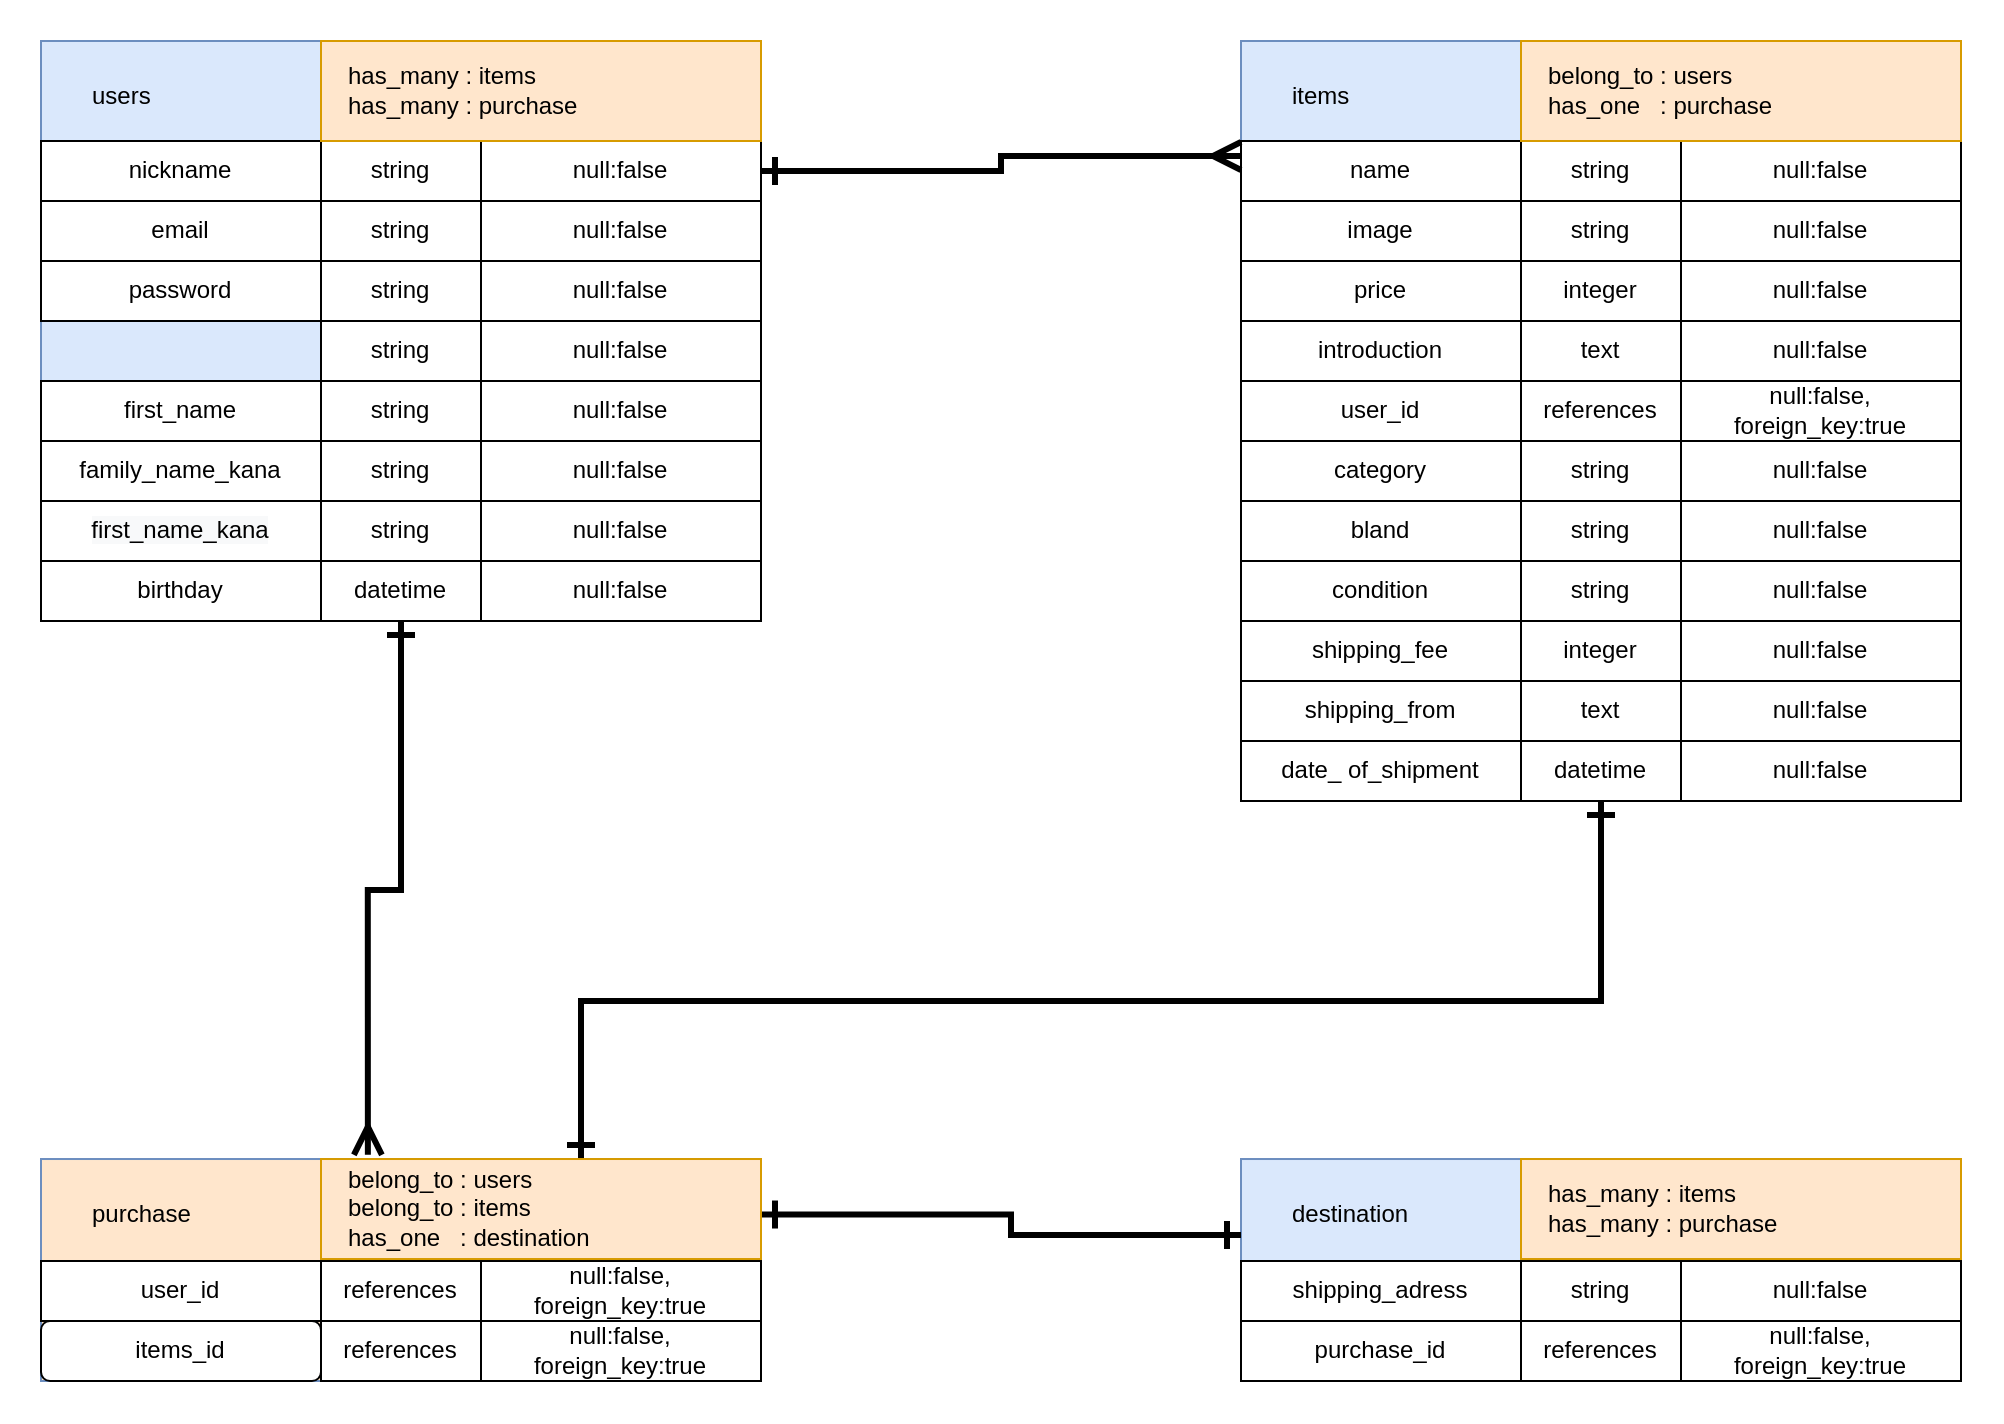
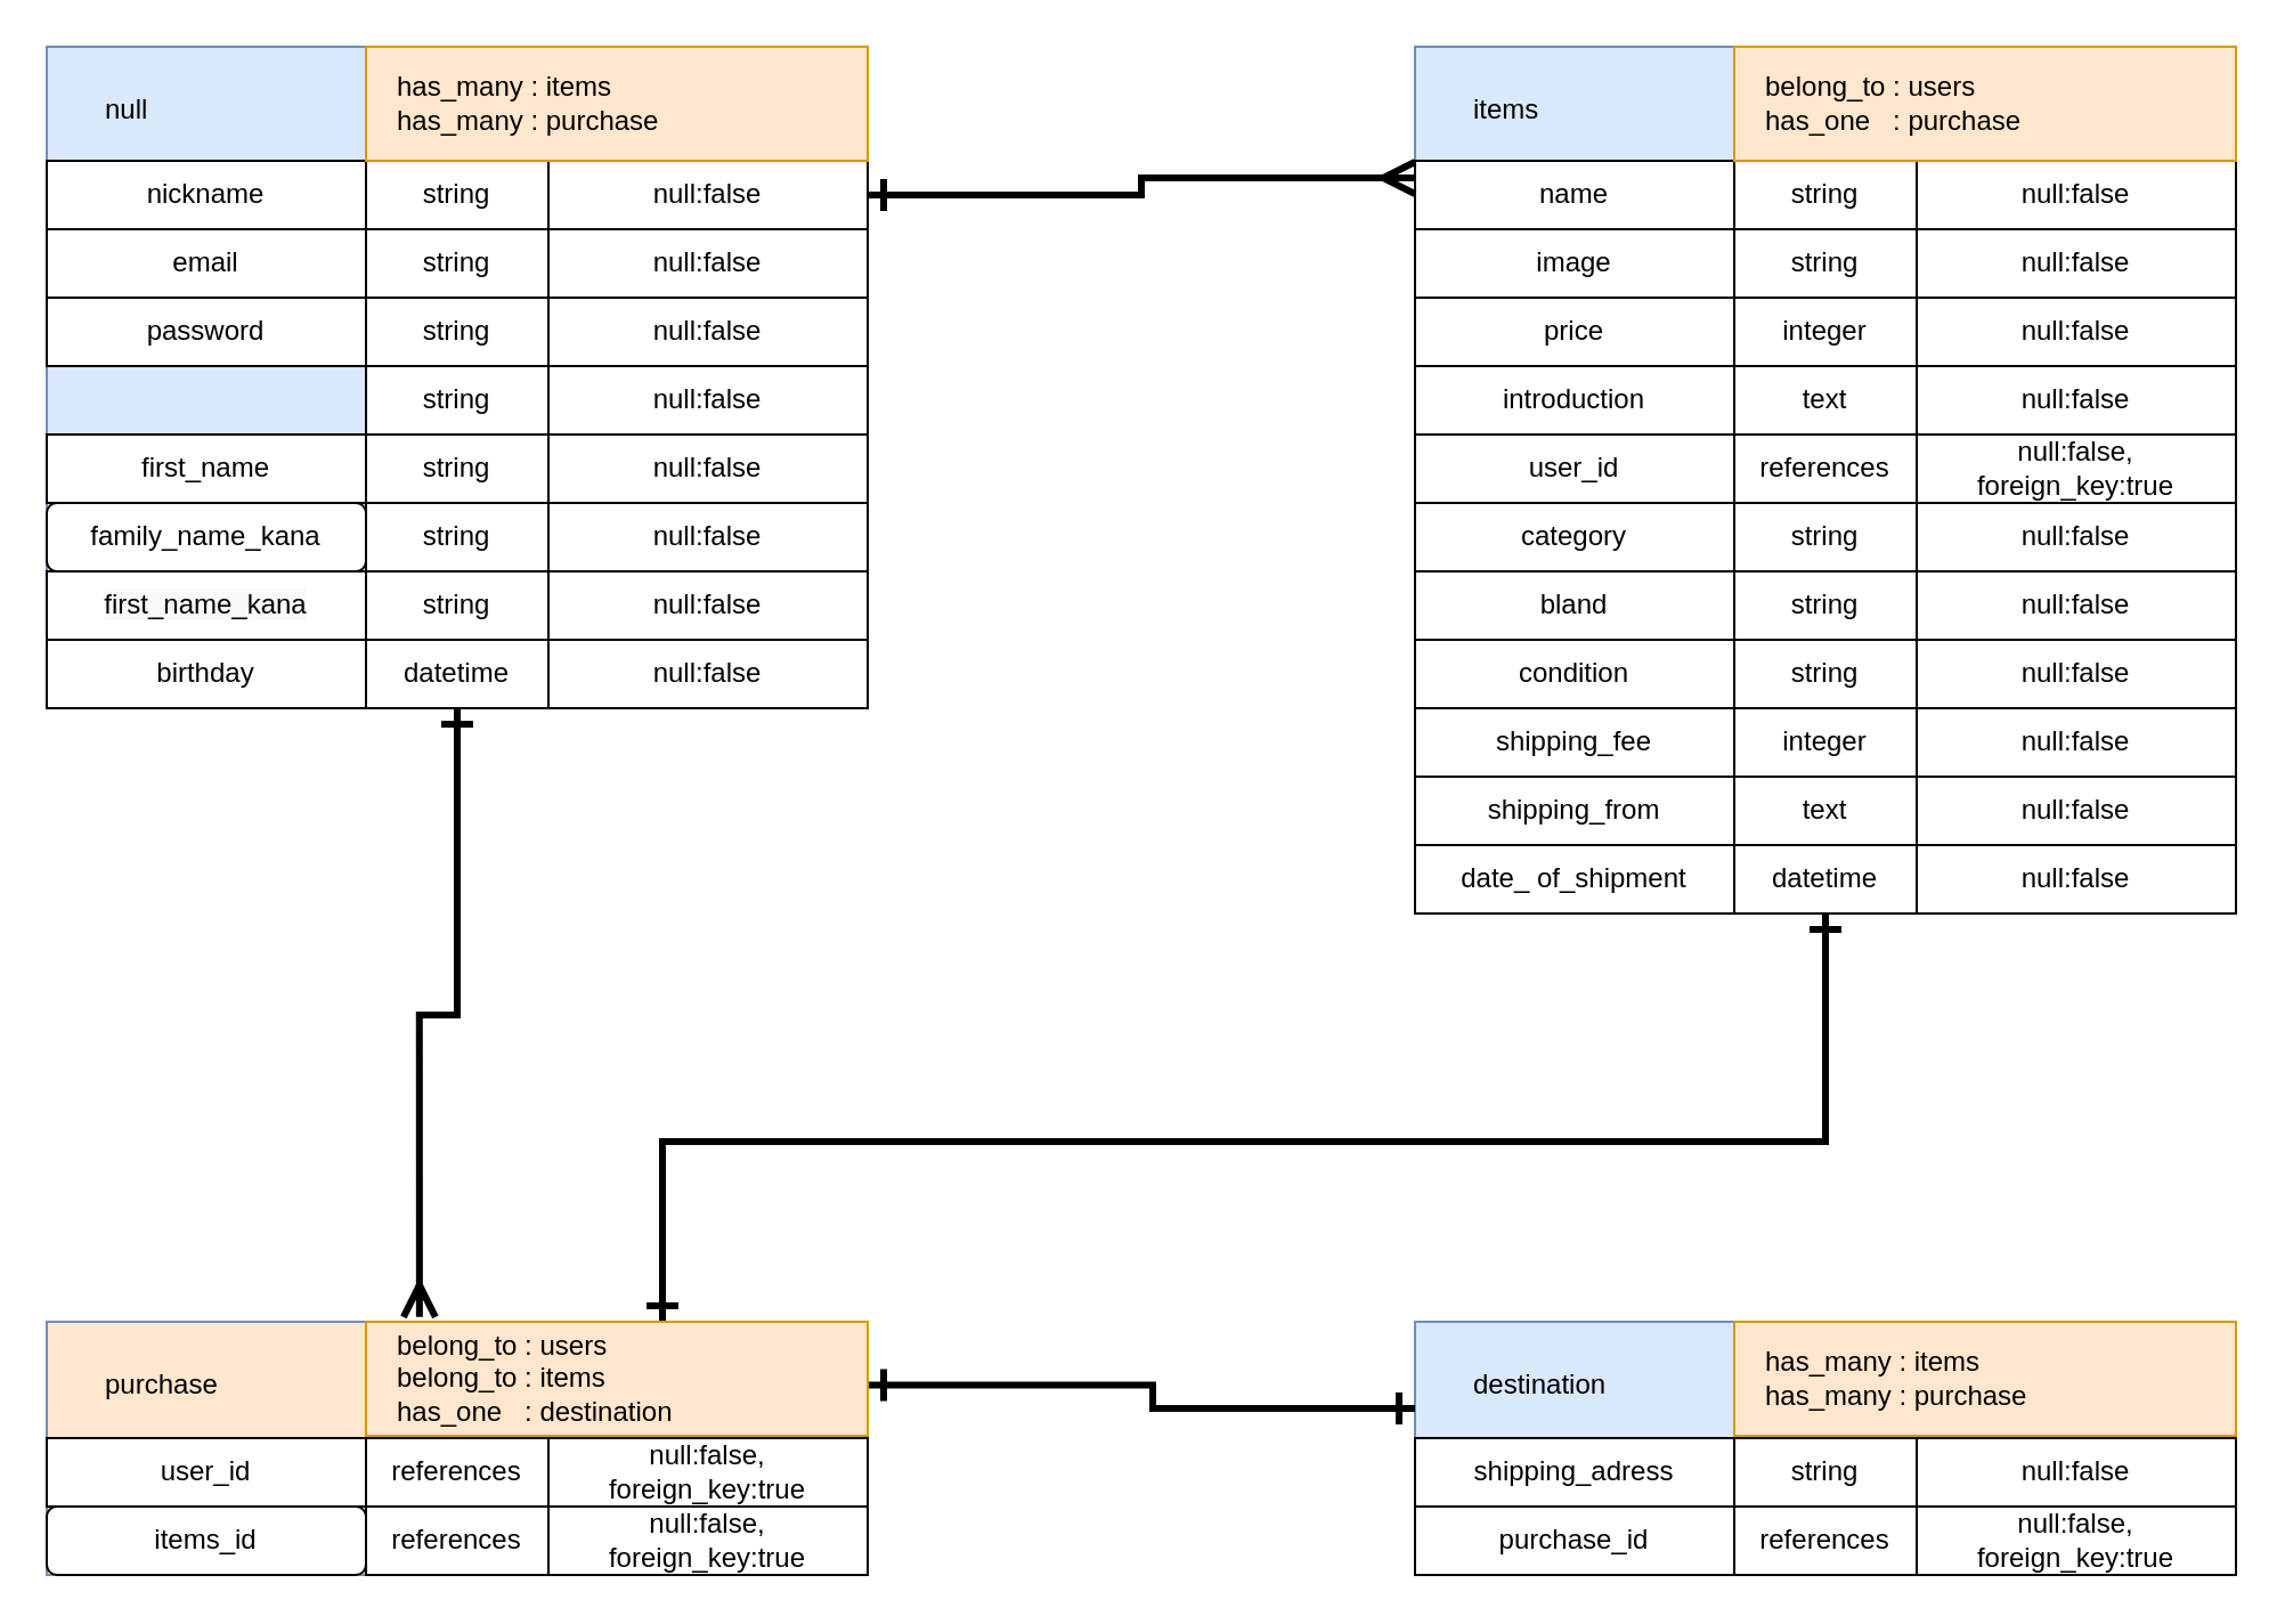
- <mxCell id="7" value="&lt;br&gt;　　users" style="rounded=0;whiteSpace=wrap;html=1;fillColor=#dae8fc;strokeColor=#6c8ebf;verticalAlign=top;align=left;" parent="1" vertex="1"><mxGeometry x="20" y="20" width="360" height="280" as="geometry" /></mxCell>
+ <mxCell id="7" value="&lt;br&gt;　　null" style="rounded=0;whiteSpace=wrap;html=1;fillColor=#dae8fc;strokeColor=#6c8ebf;verticalAlign=top;align=left;" parent="1" vertex="1"><mxGeometry x="20" y="20" width="360" height="280" as="geometry" /></mxCell>
- <mxCell id="19" value="family_name_kana" style="rounded=0;whiteSpace=wrap;html=1;gradientColor=none;" parent="1" vertex="1"><mxGeometry x="20" y="220" width="140" height="30" as="geometry" /></mxCell>
+ <mxCell id="19" value="family_name_kana" style="whiteSpace=wrap;html=1;gradientColor=none;rounded=1;" parent="1" vertex="1"><mxGeometry x="20" y="220" width="140" height="30" as="geometry" /></mxCell>
